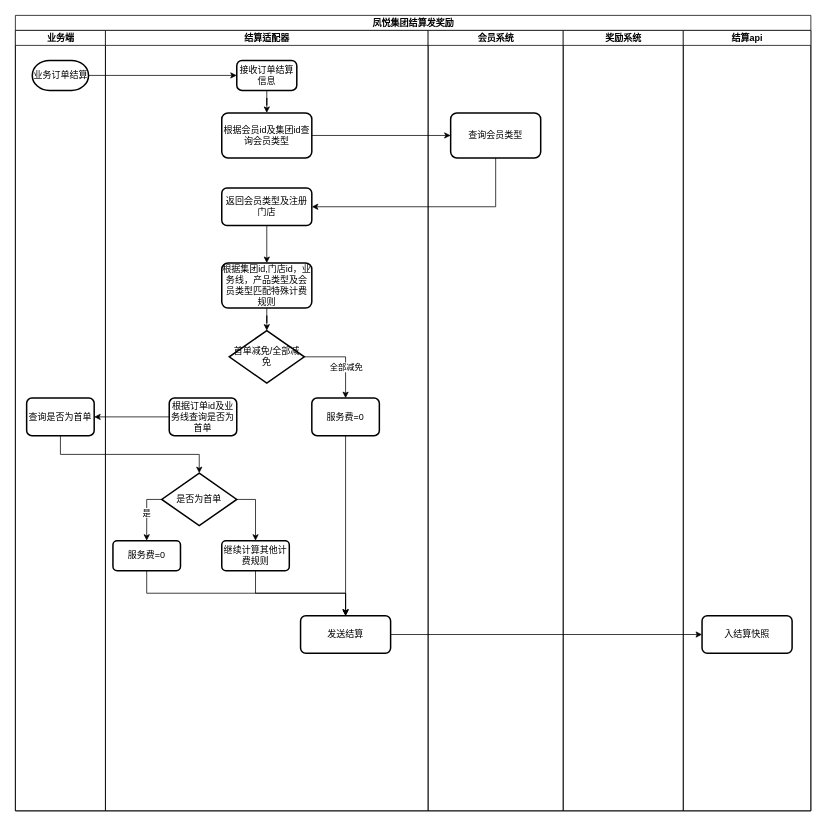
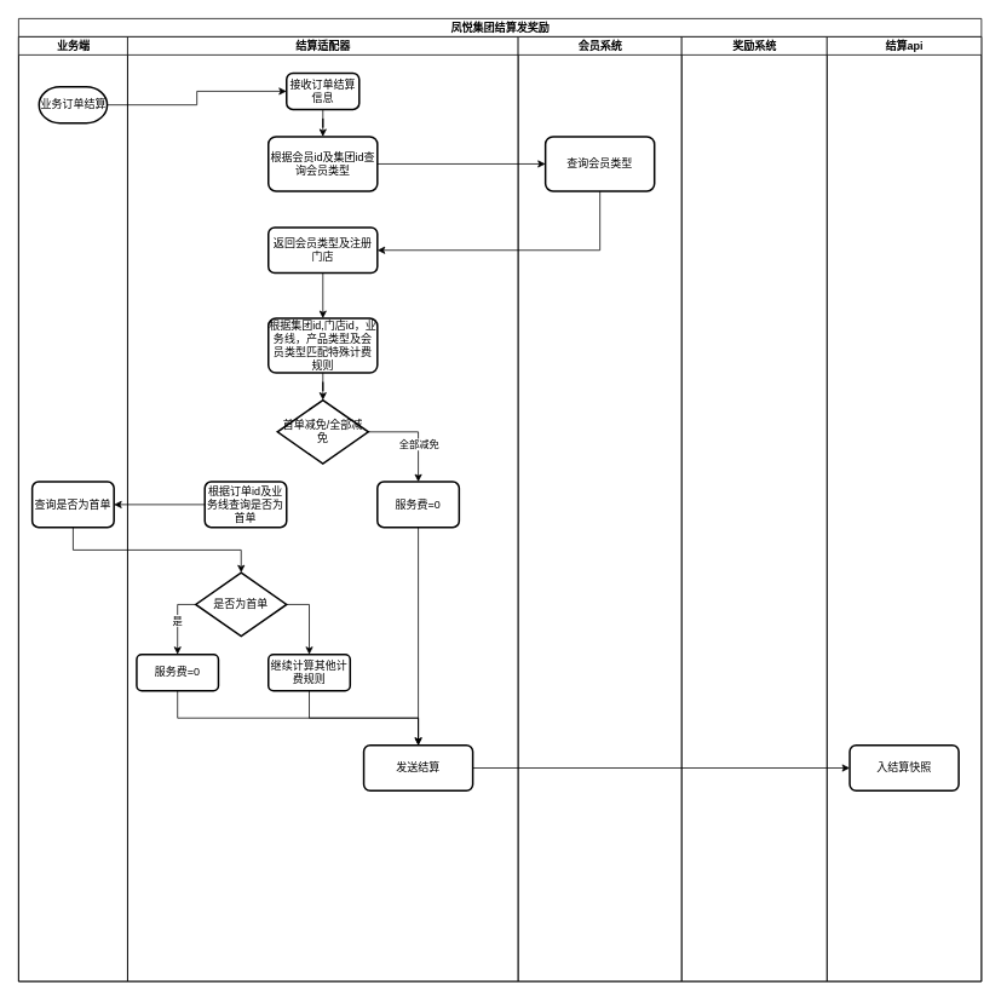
- <mxCell id="4" value="业务订单结算" style="strokeWidth=2;html=1;shape=mxgraph.flowchart.terminator;whiteSpace=wrap;" vertex="1" parent="3"><mxGeometry x="22.5" y="40" width="75" height="40" as="geometry" /></mxCell>
+ <mxCell id="4" value="业务订单结算" style="strokeWidth=2;html=1;shape=mxgraph.flowchart.terminator;whiteSpace=wrap;" vertex="1" parent="3"><mxGeometry x="22.5" y="55" width="75" height="40" as="geometry" /></mxCell>
- <mxCell id="23" style="edgeStyle=orthogonalEdgeStyle;rounded=0;orthogonalLoop=1;jettySize=auto;html=1;exitX=0.5;exitY=1;exitDx=0;exitDy=0;entryX=0.5;entryY=0;entryDx=0;entryDy=0;" edge="1" parent="6" source="24" target="27"><mxGeometry relative="1" as="geometry" /></mxCell>
+ <mxCell id="23" style="edgeStyle=orthogonalEdgeStyle;rounded=0;orthogonalLoop=1;jettySize=auto;html=1;exitX=0.5;exitY=1;exitDx=0;exitDy=0;entryX=0.5;entryY=0;entryDx=0;entryDy=0;endArrow=none;" edge="1" parent="6" source="24" target="27"><mxGeometry relative="1" as="geometry" /></mxCell>
